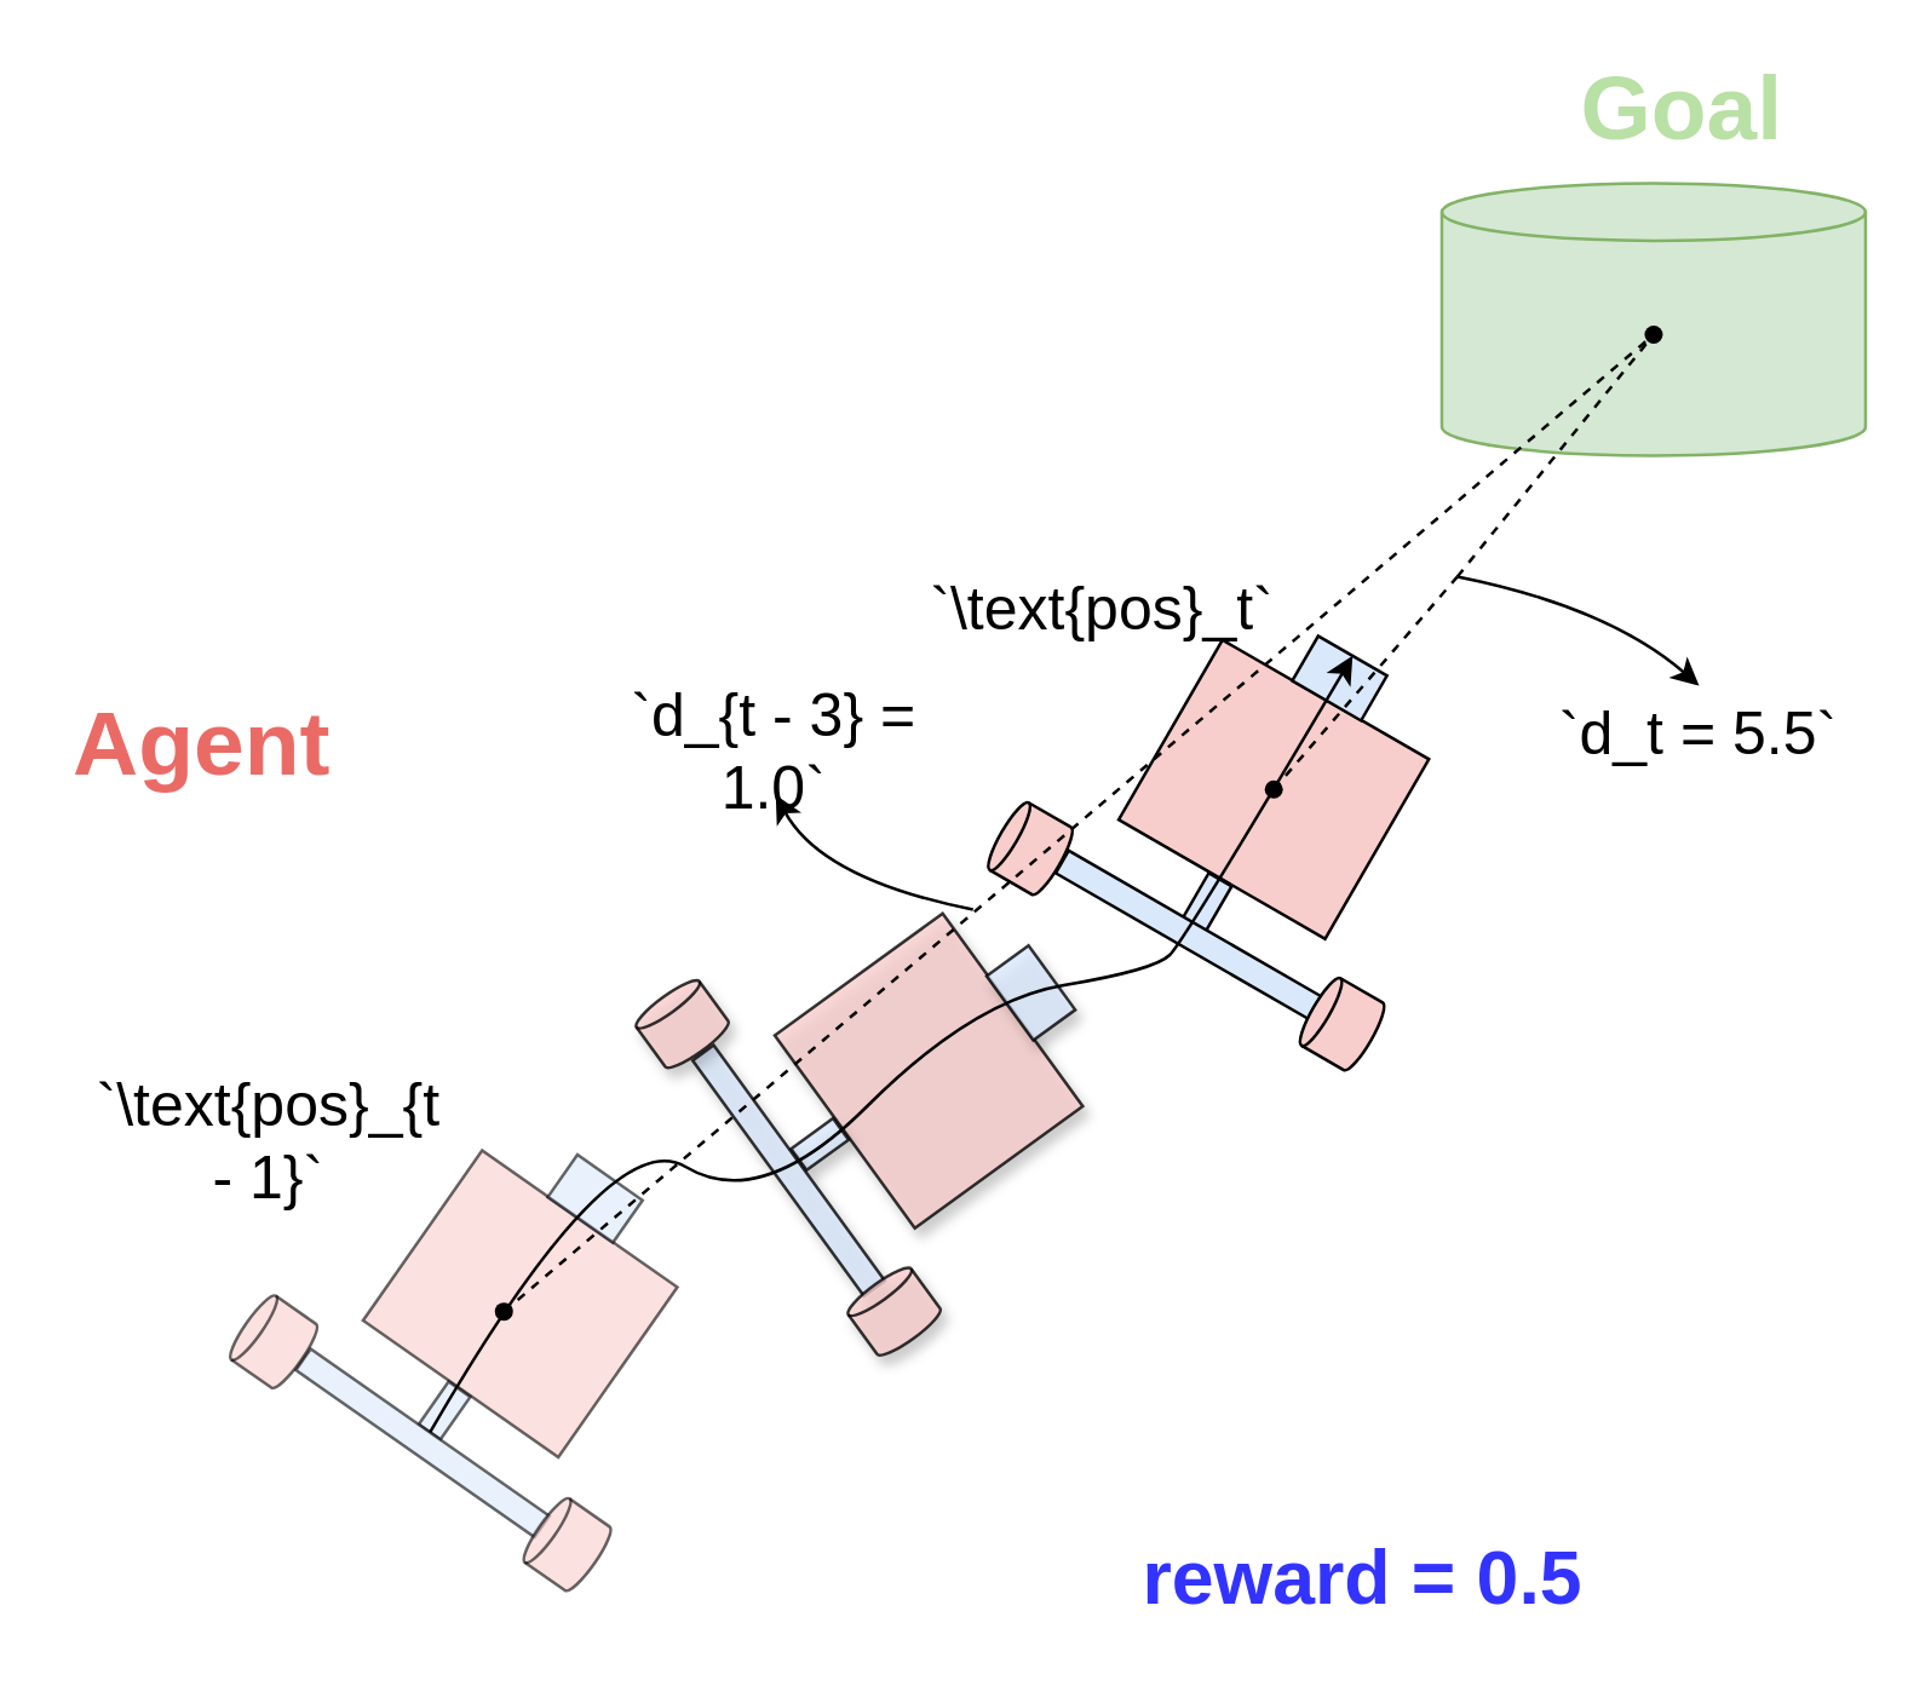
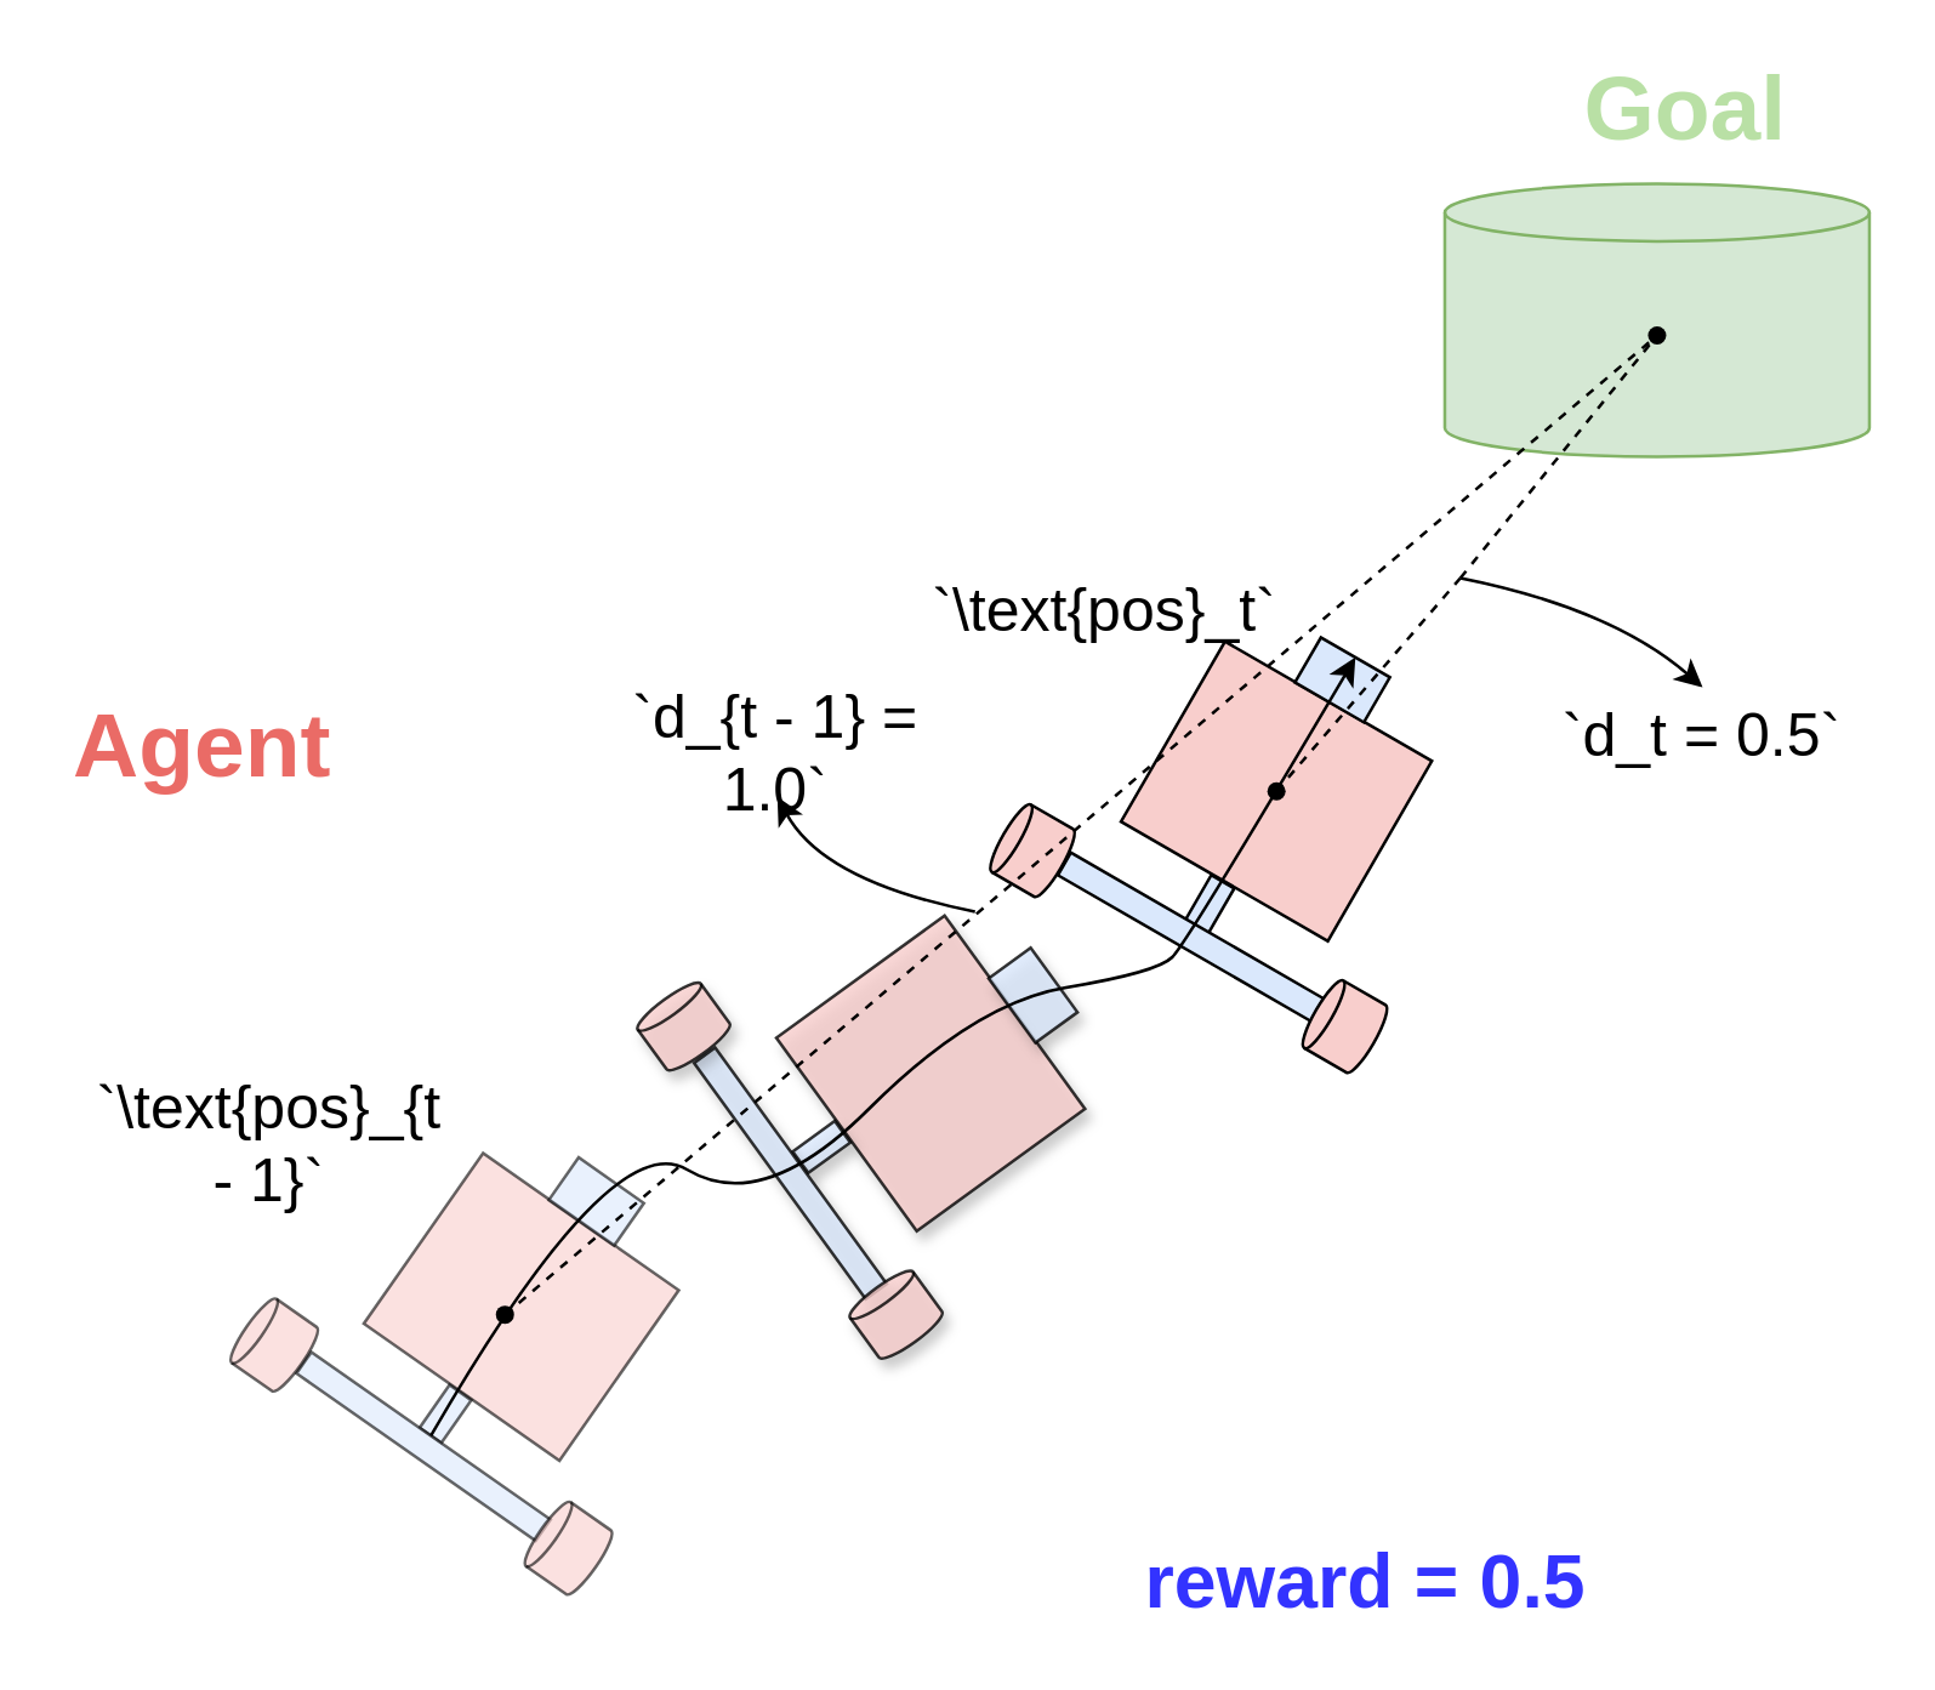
- <mxCell id="32" value="`d_t = 5.5`" style="text;html=1;align=center;verticalAlign=middle;whiteSpace=wrap;rounded=0;fontSize=20;" vertex="1" parent="1"><mxGeometry x="505.88" y="226" width="110" height="30" as="geometry" /></mxCell>
+ <mxCell id="32" value="`d_t = 0.5`" style="text;html=1;align=center;verticalAlign=middle;whiteSpace=wrap;rounded=0;fontSize=20;" vertex="1" parent="1"><mxGeometry x="505.88" y="226" width="110" height="30" as="geometry" /></mxCell>
- <mxCell id="31" value="`d_{t - 3} = 1.0`" style="text;html=1;align=center;verticalAlign=middle;whiteSpace=wrap;rounded=0;fontSize=20;" vertex="1" parent="1"><mxGeometry x="203.38" y="232.14" width="104.87" height="30" as="geometry" /></mxCell>
+ <mxCell id="31" value="`d_{t - 1} = 1.0`" style="text;html=1;align=center;verticalAlign=middle;whiteSpace=wrap;rounded=0;fontSize=20;" vertex="1" parent="1"><mxGeometry x="203.38" y="232.14" width="104.87" height="30" as="geometry" /></mxCell>
